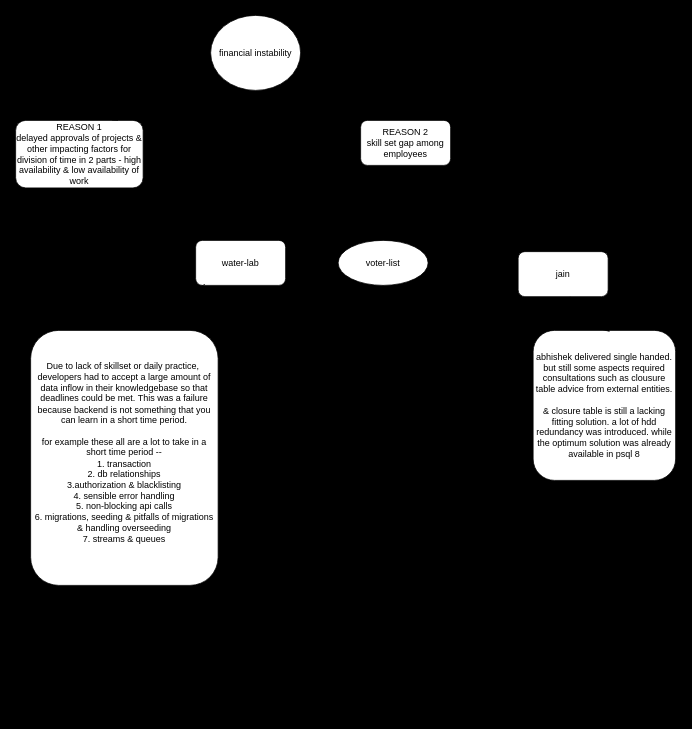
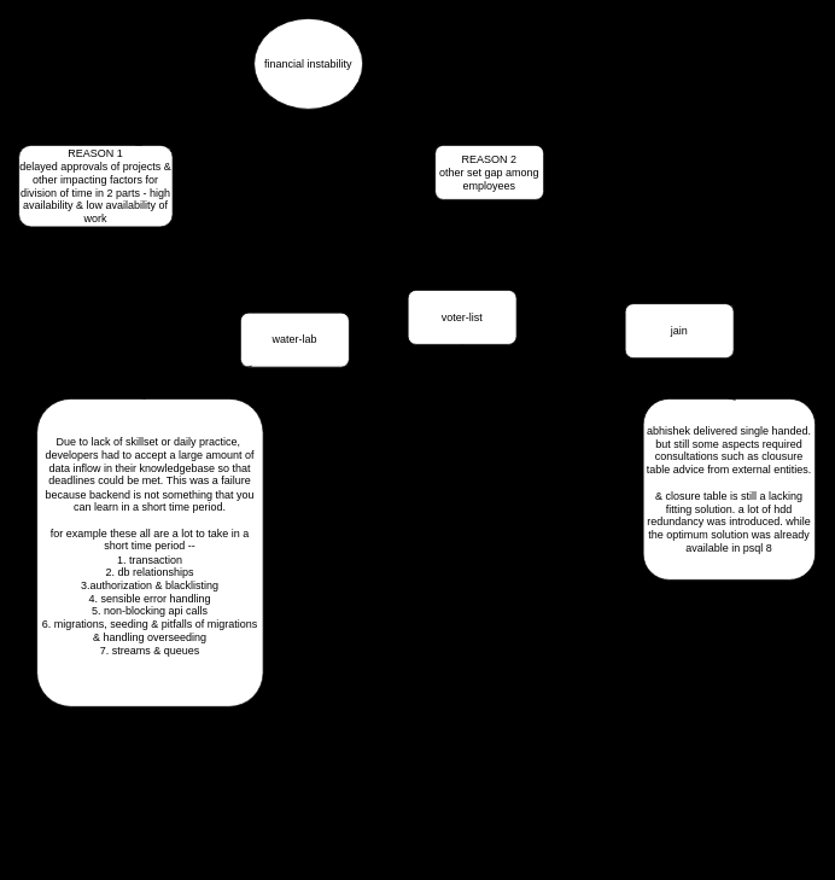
- <mxCell id="4" value="&lt;div&gt;REASON 2&lt;/div&gt;skill set gap among employees" style="rounded=1;whiteSpace=wrap;html=1;" vertex="1" parent="1"><mxGeometry x="480" y="160" width="120" height="60" as="geometry" /></mxCell>
+ <mxCell id="4" value="&lt;div&gt;REASON 2&lt;/div&gt;other set gap among employees" style="rounded=1;whiteSpace=wrap;html=1;" vertex="1" parent="1"><mxGeometry x="480" y="160" width="120" height="60" as="geometry" /></mxCell>
- <mxCell id="18" value="water-lab" style="rounded=1;whiteSpace=wrap;html=1;" vertex="1" parent="1"><mxGeometry x="260" y="320" width="120" height="60" as="geometry" /></mxCell>
+ <mxCell id="18" value="water-lab" style="rounded=1;whiteSpace=wrap;html=1;" vertex="1" parent="1"><mxGeometry x="265" y="345" width="120" height="60" as="geometry" /></mxCell>
- <mxCell id="5" value="voter-list" style="ellipse;whiteSpace=wrap;html=1;" vertex="1" parent="1"><mxGeometry x="450" y="320" width="120" height="60" as="geometry" /></mxCell>
+ <mxCell id="5" value="voter-list" style="rounded=1;whiteSpace=wrap;html=1;" vertex="1" parent="1"><mxGeometry x="450" y="320" width="120" height="60" as="geometry" /></mxCell>
